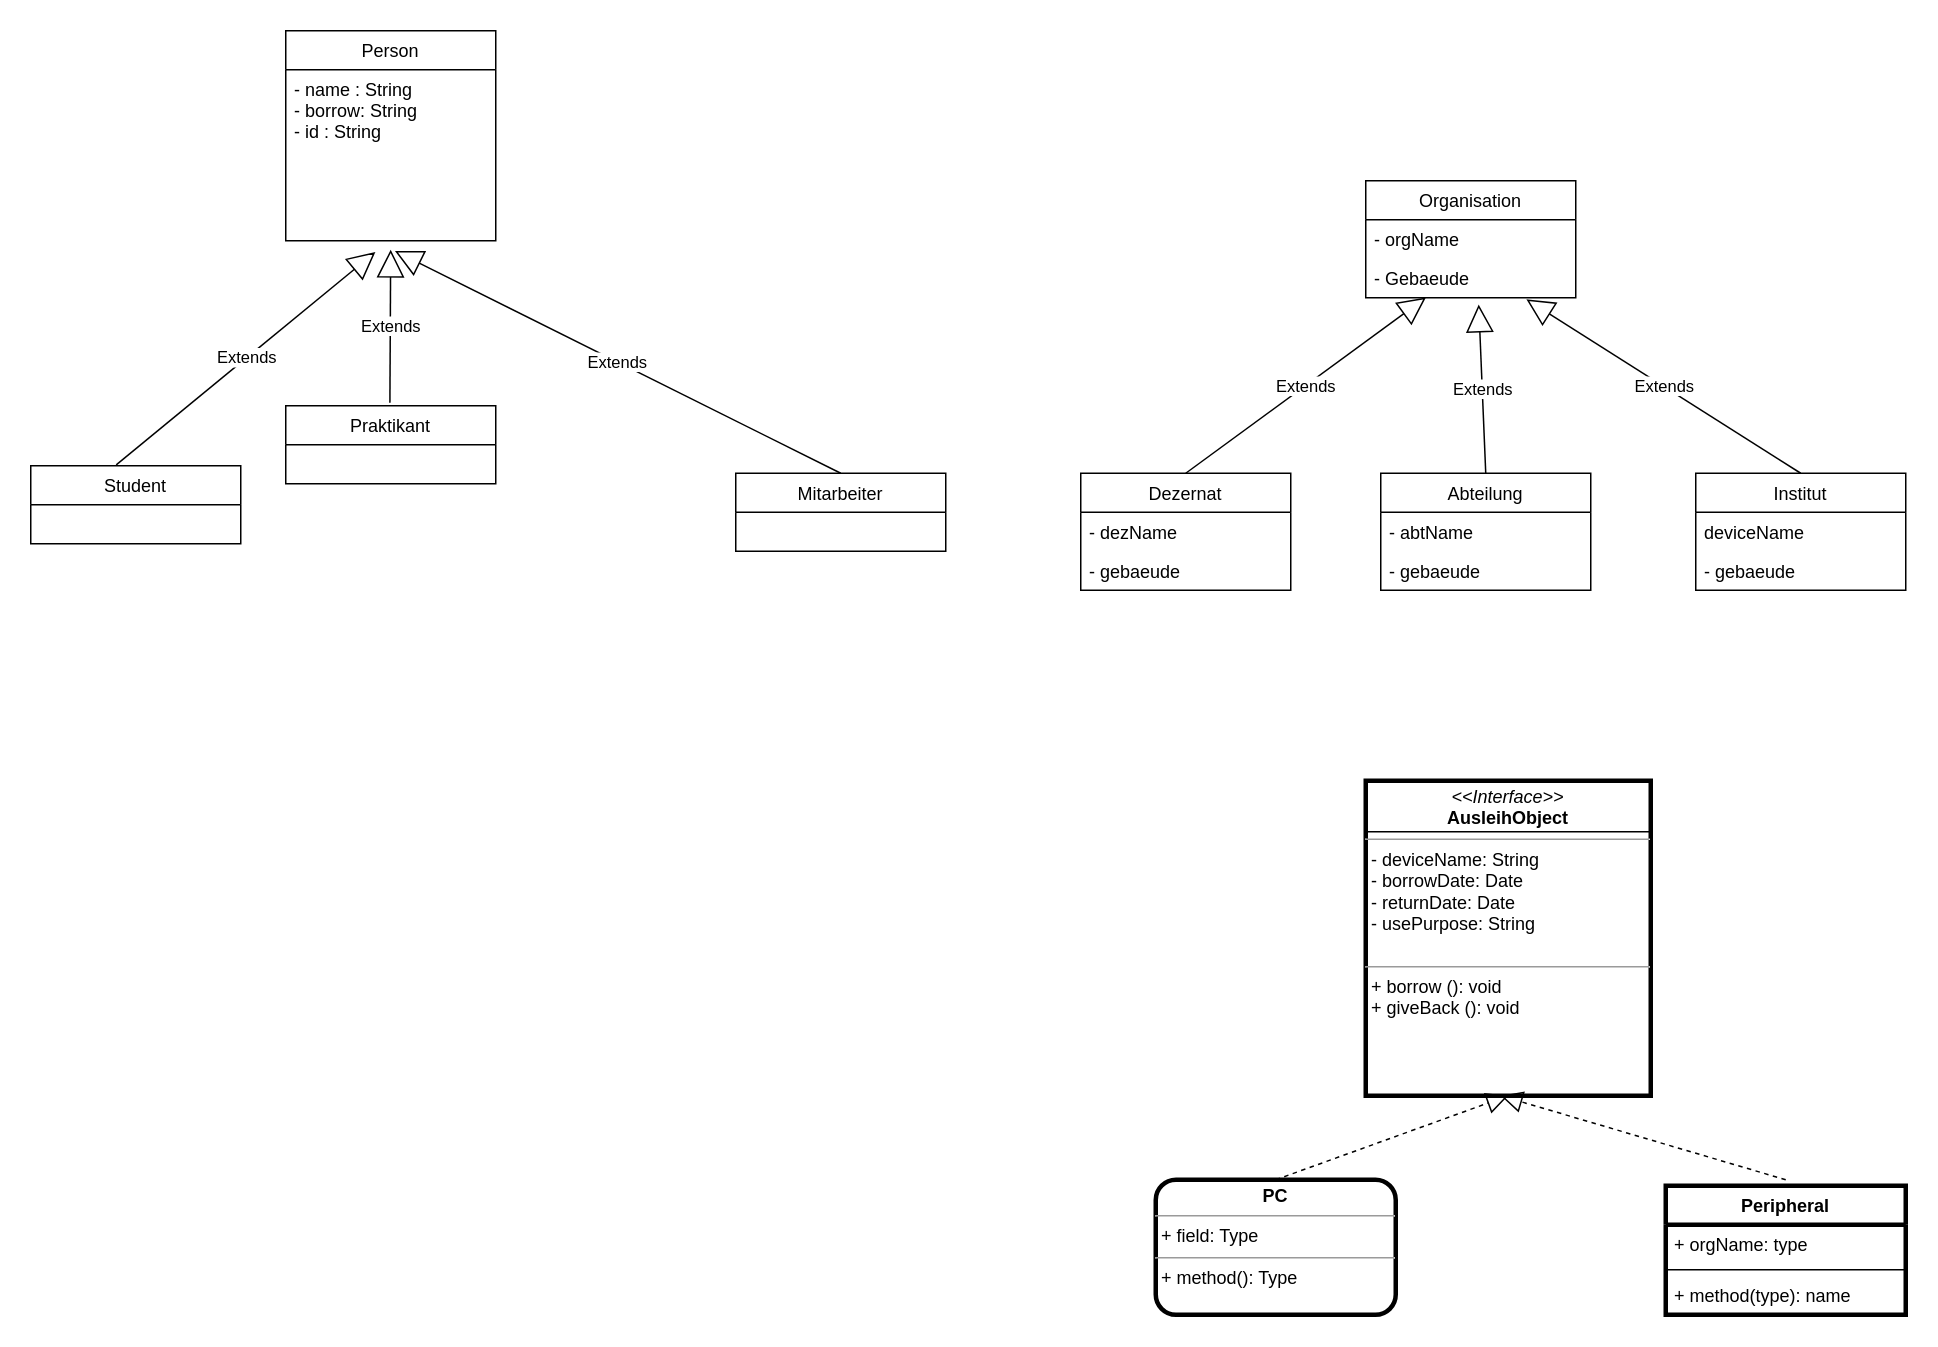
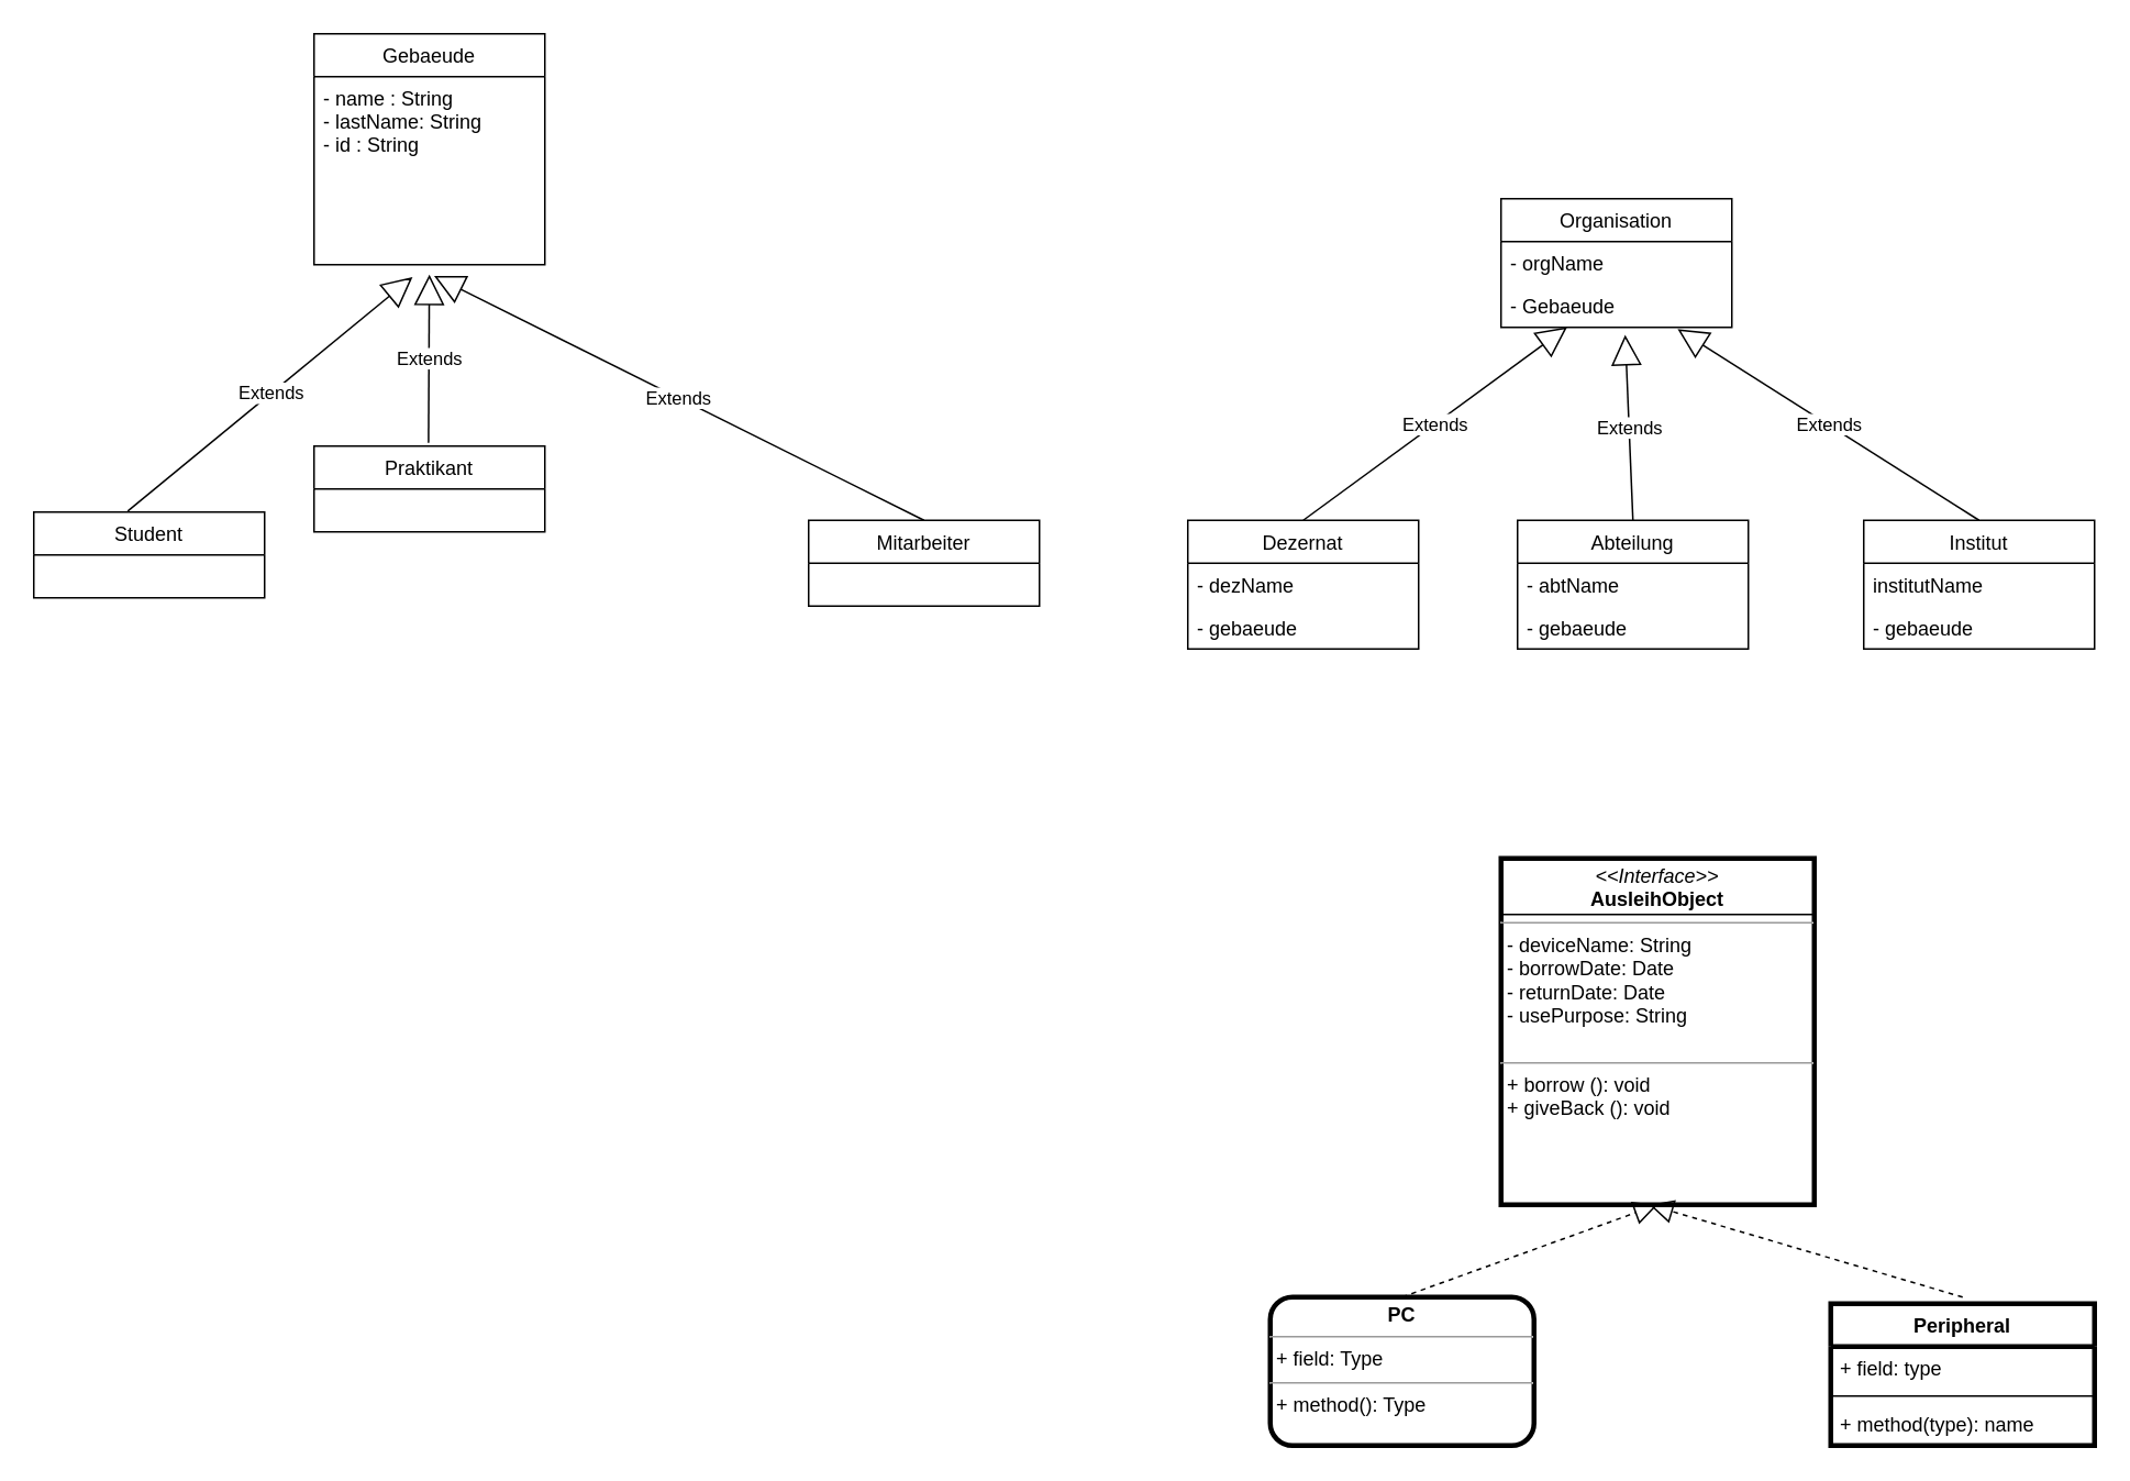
- <mxCell id="2" value="Person" style="swimlane;fontStyle=0;childLayout=stackLayout;horizontal=1;startSize=26;fillColor=none;horizontalStack=0;resizeParent=1;resizeParentMax=0;resizeLast=0;collapsible=1;marginBottom=0;" vertex="1" parent="1"><mxGeometry x="190" y="20" width="140" height="140" as="geometry" /></mxCell>
+ <mxCell id="2" value="Gebaeude" style="swimlane;fontStyle=0;childLayout=stackLayout;horizontal=1;startSize=26;fillColor=none;horizontalStack=0;resizeParent=1;resizeParentMax=0;resizeLast=0;collapsible=1;marginBottom=0;" vertex="1" parent="1"><mxGeometry x="190" y="20" width="140" height="140" as="geometry" /></mxCell>
- <mxCell id="3" value="- name : String&#10;- borrow: String&#10;- id : String&#10;" style="text;strokeColor=none;fillColor=none;align=left;verticalAlign=top;spacingLeft=4;spacingRight=4;overflow=hidden;rotatable=0;points=[[0,0.5],[1,0.5]];portConstraint=eastwest;" vertex="1" parent="2"><mxGeometry y="26" width="140" height="114" as="geometry" /></mxCell>
+ <mxCell id="3" value="- name : String&#10;- lastName: String&#10;- id : String&#10;" style="text;strokeColor=none;fillColor=none;align=left;verticalAlign=top;spacingLeft=4;spacingRight=4;overflow=hidden;rotatable=0;points=[[0,0.5],[1,0.5]];portConstraint=eastwest;" vertex="1" parent="2"><mxGeometry y="26" width="140" height="114" as="geometry" /></mxCell>
- <mxCell id="15" value="deviceName" style="text;strokeColor=none;fillColor=none;align=left;verticalAlign=top;spacingLeft=4;spacingRight=4;overflow=hidden;rotatable=0;points=[[0,0.5],[1,0.5]];portConstraint=eastwest;" vertex="1" parent="14"><mxGeometry y="26" width="140" height="26" as="geometry" /></mxCell>
+ <mxCell id="15" value="institutName" style="text;strokeColor=none;fillColor=none;align=left;verticalAlign=top;spacingLeft=4;spacingRight=4;overflow=hidden;rotatable=0;points=[[0,0.5],[1,0.5]];portConstraint=eastwest;" vertex="1" parent="14"><mxGeometry y="26" width="140" height="26" as="geometry" /></mxCell>
- <mxCell id="31" value="+ orgName: type" style="text;strokeColor=none;fillColor=none;align=left;verticalAlign=top;spacingLeft=4;spacingRight=4;overflow=hidden;rotatable=0;points=[[0,0.5],[1,0.5]];portConstraint=eastwest;" vertex="1" parent="30"><mxGeometry y="26" width="160" height="26" as="geometry" /></mxCell>
+ <mxCell id="31" value="+ field: type" style="text;strokeColor=none;fillColor=none;align=left;verticalAlign=top;spacingLeft=4;spacingRight=4;overflow=hidden;rotatable=0;points=[[0,0.5],[1,0.5]];portConstraint=eastwest;" vertex="1" parent="30"><mxGeometry y="26" width="160" height="26" as="geometry" /></mxCell>
